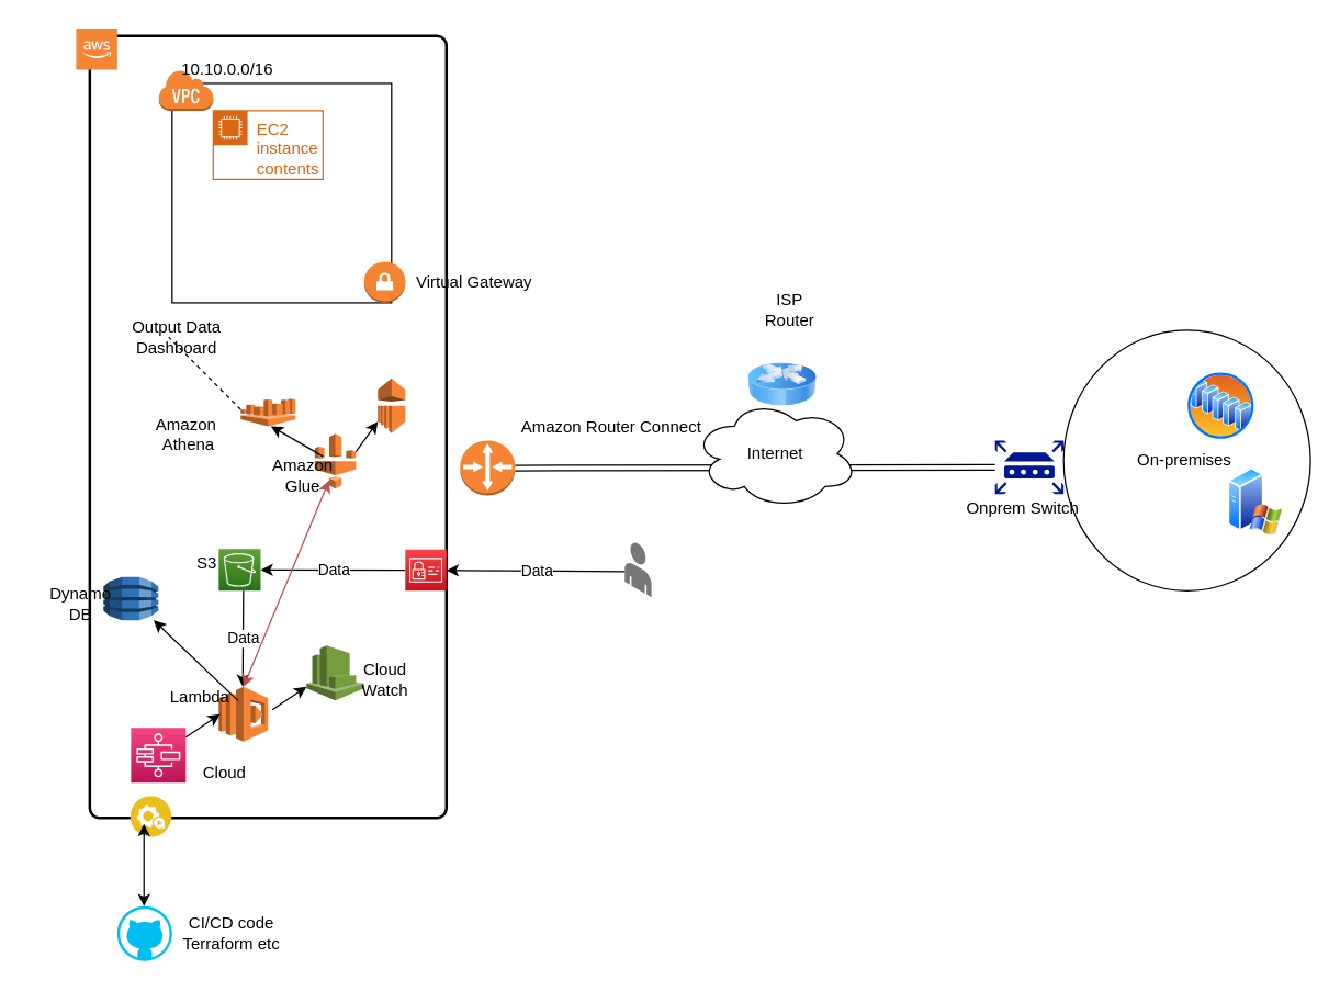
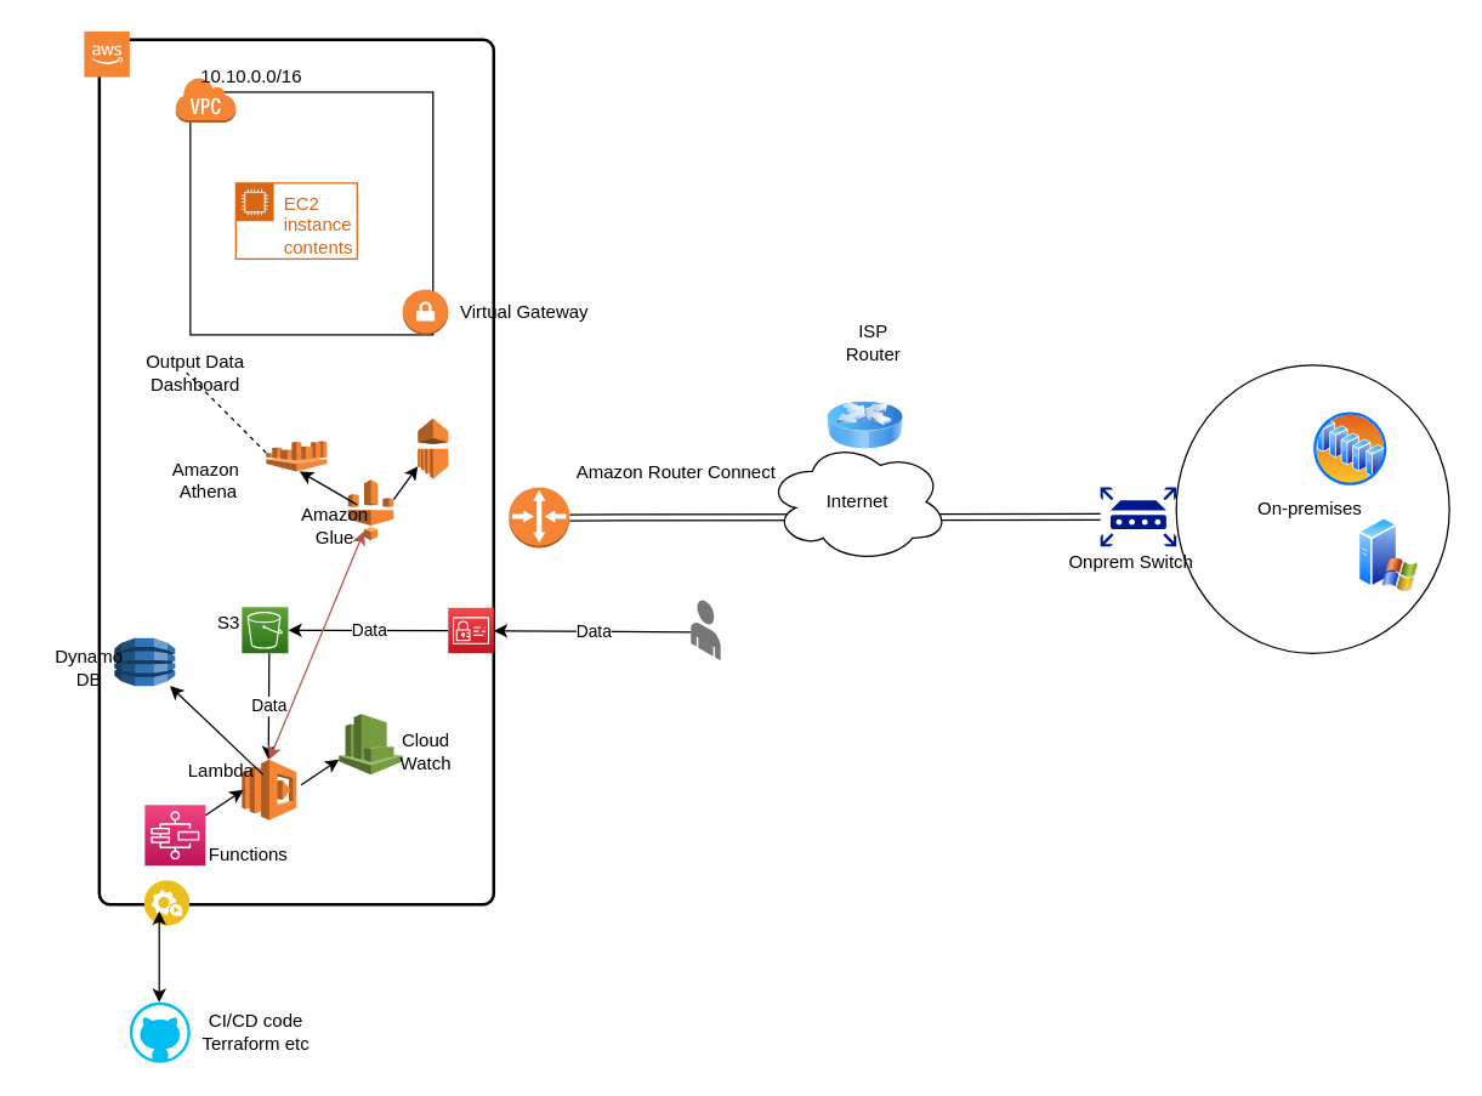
- <mxCell id="14" value="EC2 instance contents" style="points=[[0,0],[0.25,0],[0.5,0],[0.75,0],[1,0],[1,0.25],[1,0.5],[1,0.75],[1,1],[0.75,1],[0.5,1],[0.25,1],[0,1],[0,0.75],[0,0.5],[0,0.25]];outlineConnect=0;gradientColor=none;html=1;whiteSpace=wrap;fontSize=12;fontStyle=0;shape=mxgraph.aws4.group;grIcon=mxgraph.aws4.group_ec2_instance_contents;strokeColor=#D86613;fillColor=none;verticalAlign=top;align=left;spacingLeft=30;fontColor=#D86613;dashed=0;" parent="1" vertex="1"><mxGeometry x="155" y="80" width="80" height="50" as="geometry" /></mxCell>
+ <mxCell id="14" value="EC2 instance contents" style="points=[[0,0],[0.25,0],[0.5,0],[0.75,0],[1,0],[1,0.25],[1,0.5],[1,0.75],[1,1],[0.75,1],[0.5,1],[0.25,1],[0,1],[0,0.75],[0,0.5],[0,0.25]];outlineConnect=0;gradientColor=none;html=1;whiteSpace=wrap;fontSize=12;fontStyle=0;shape=mxgraph.aws4.group;grIcon=mxgraph.aws4.group_ec2_instance_contents;strokeColor=#D86613;fillColor=none;verticalAlign=top;align=left;spacingLeft=30;fontColor=#D86613;dashed=0;" parent="1" vertex="1"><mxGeometry x="155" y="120" width="80" height="50" as="geometry" /></mxCell>
- <mxCell id="48" value="Cloud" style="text;html=1;align=center;verticalAlign=middle;resizable=0;points=[];autosize=1;" parent="1" vertex="1"><mxGeometry x="125" y="555" width="75" height="15" as="geometry" /></mxCell>
+ <mxCell id="48" value="Functions" style="text;html=1;align=center;verticalAlign=middle;resizable=0;points=[];autosize=1;" parent="1" vertex="1"><mxGeometry x="125" y="555" width="75" height="15" as="geometry" /></mxCell>
